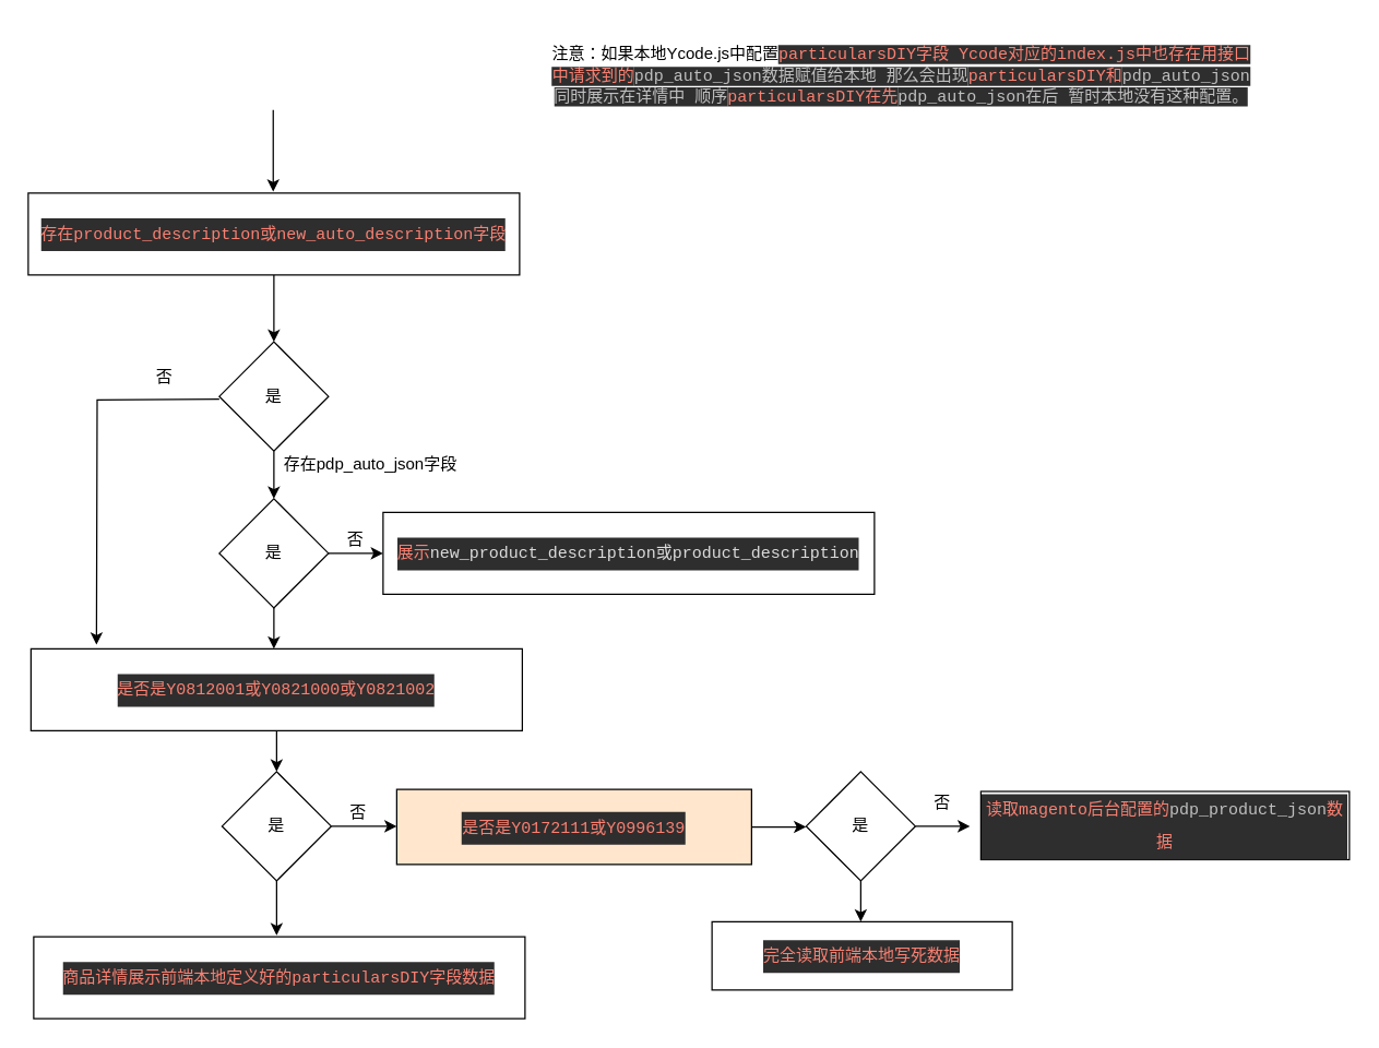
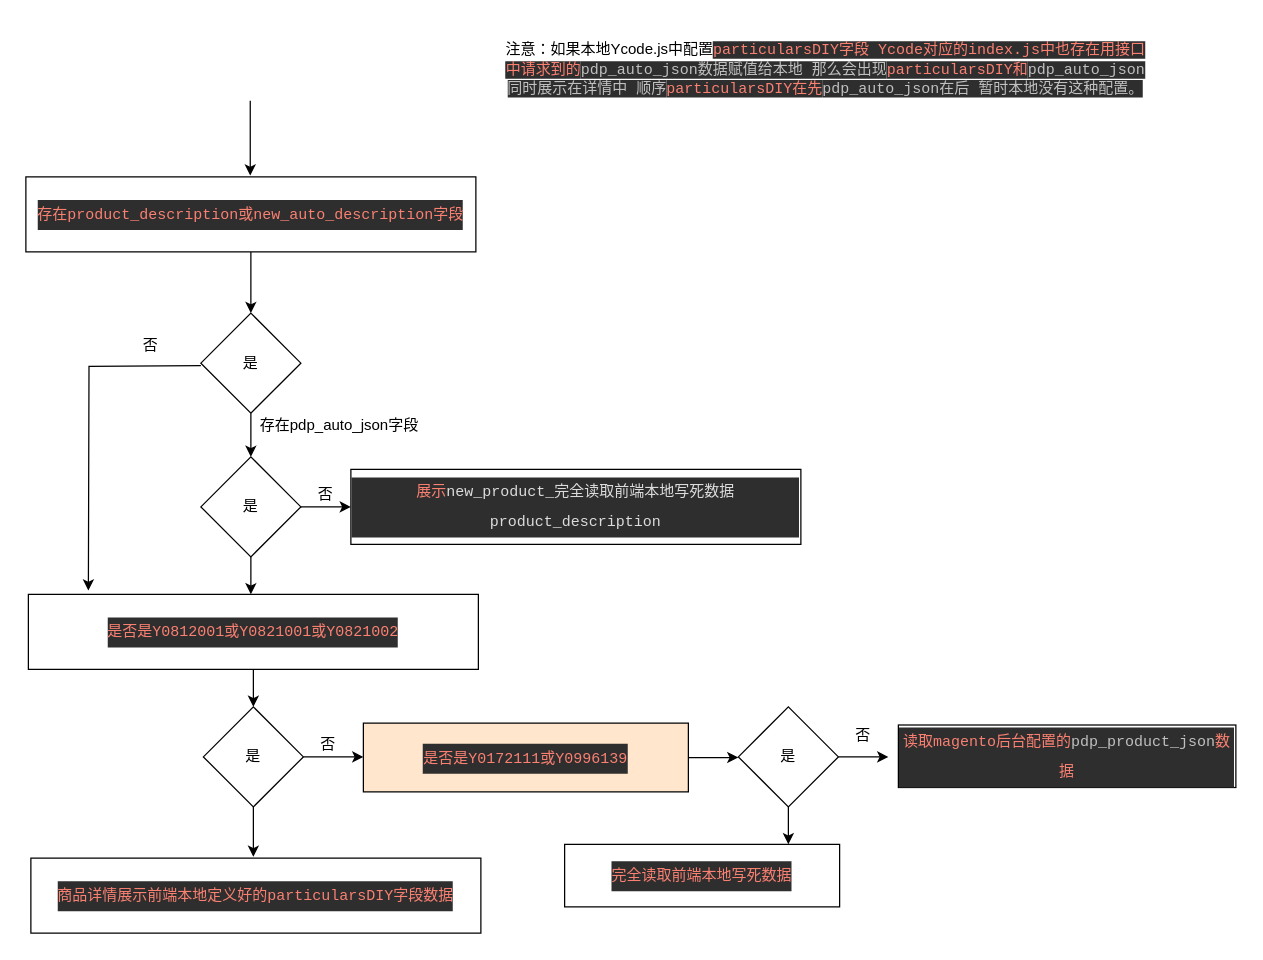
- <mxCell id="10" value="&lt;div style=&quot;color: rgb(220 , 220 , 220) ; background-color: rgb(46 , 46 , 46) ; font-family: &amp;#34;consolas&amp;#34; , &amp;#34;consolas&amp;#34; , &amp;#34;courier new&amp;#34; , monospace ; line-height: 24px&quot;&gt;&lt;span style=&quot;color: #fa8072&quot;&gt;展示&lt;/span&gt;&lt;span style=&quot;font-family: &amp;#34;consolas&amp;#34; , &amp;#34;consolas&amp;#34; , &amp;#34;courier new&amp;#34; , monospace&quot;&gt;new_product_description或&lt;/span&gt;&lt;span style=&quot;font-family: &amp;#34;consolas&amp;#34; , &amp;#34;consolas&amp;#34; , &amp;#34;courier new&amp;#34; , monospace&quot;&gt;product_description&lt;/span&gt;&lt;/div&gt;" style="rounded=0;whiteSpace=wrap;html=1;" vertex="1" parent="4"><mxGeometry x="258" y="50" width="360" height="60" as="geometry" /></mxCell>
+ <mxCell id="10" value="&lt;div style=&quot;color: rgb(220 , 220 , 220) ; background-color: rgb(46 , 46 , 46) ; font-family: &amp;#34;consolas&amp;#34; , &amp;#34;consolas&amp;#34; , &amp;#34;courier new&amp;#34; , monospace ; line-height: 24px&quot;&gt;&lt;span style=&quot;color: #fa8072&quot;&gt;展示&lt;/span&gt;&lt;span style=&quot;font-family: &amp;#34;consolas&amp;#34; , &amp;#34;consolas&amp;#34; , &amp;#34;courier new&amp;#34; , monospace&quot;&gt;new_product_完全读取前端本地写死数据&lt;/span&gt;&lt;span style=&quot;font-family: &amp;#34;consolas&amp;#34; , &amp;#34;consolas&amp;#34; , &amp;#34;courier new&amp;#34; , monospace&quot;&gt;product_description&lt;/span&gt;&lt;/div&gt;" style="rounded=0;whiteSpace=wrap;html=1;" vertex="1" parent="4"><mxGeometry x="258" y="50" width="360" height="60" as="geometry" /></mxCell>
- <mxCell id="12" value="&lt;div style=&quot;background-color: rgb(46 , 46 , 46) ; font-family: &amp;#34;consolas&amp;#34; , &amp;#34;consolas&amp;#34; , &amp;#34;courier new&amp;#34; , monospace ; line-height: 24px&quot;&gt;&lt;font color=&quot;#fa8072&quot;&gt;是否是&lt;/font&gt;&lt;span style=&quot;color: rgb(250 , 128 , 114) ; font-family: &amp;#34;consolas&amp;#34; , &amp;#34;consolas&amp;#34; , &amp;#34;courier new&amp;#34; , monospace&quot;&gt;Y0812001或&lt;/span&gt;&lt;span style=&quot;color: rgb(250 , 128 , 114) ; font-family: &amp;#34;consolas&amp;#34; , &amp;#34;consolas&amp;#34; , &amp;#34;courier new&amp;#34; , monospace&quot;&gt;Y0821000或&lt;/span&gt;&lt;span style=&quot;color: rgb(250 , 128 , 114) ; font-family: &amp;#34;consolas&amp;#34; , &amp;#34;consolas&amp;#34; , &amp;#34;courier new&amp;#34; , monospace&quot;&gt;Y0821002&lt;/span&gt;&lt;/div&gt;" style="rounded=0;whiteSpace=wrap;html=1;" vertex="1" parent="4"><mxGeometry y="150" width="360" height="60" as="geometry" /></mxCell>
+ <mxCell id="12" value="&lt;div style=&quot;background-color: rgb(46 , 46 , 46) ; font-family: &amp;#34;consolas&amp;#34; , &amp;#34;consolas&amp;#34; , &amp;#34;courier new&amp;#34; , monospace ; line-height: 24px&quot;&gt;&lt;font color=&quot;#fa8072&quot;&gt;是否是&lt;/font&gt;&lt;span style=&quot;color: rgb(250 , 128 , 114) ; font-family: &amp;#34;consolas&amp;#34; , &amp;#34;consolas&amp;#34; , &amp;#34;courier new&amp;#34; , monospace&quot;&gt;Y0812001或&lt;/span&gt;&lt;span style=&quot;color: rgb(250 , 128 , 114) ; font-family: &amp;#34;consolas&amp;#34; , &amp;#34;consolas&amp;#34; , &amp;#34;courier new&amp;#34; , monospace&quot;&gt;Y0821001或&lt;/span&gt;&lt;span style=&quot;color: rgb(250 , 128 , 114) ; font-family: &amp;#34;consolas&amp;#34; , &amp;#34;consolas&amp;#34; , &amp;#34;courier new&amp;#34; , monospace&quot;&gt;Y0821002&lt;/span&gt;&lt;/div&gt;" style="rounded=0;whiteSpace=wrap;html=1;" vertex="1" parent="4"><mxGeometry y="150" width="360" height="60" as="geometry" /></mxCell>
- <mxCell id="23" value="&lt;div style=&quot;background-color: rgb(46 , 46 , 46) ; font-family: &amp;#34;consolas&amp;#34; , &amp;#34;consolas&amp;#34; , &amp;#34;courier new&amp;#34; , monospace ; line-height: 24px&quot;&gt;&lt;font color=&quot;#fa8072&quot;&gt;完全读取前端本地写死数据&lt;/font&gt;&lt;/div&gt;" style="rounded=0;whiteSpace=wrap;html=1;" vertex="1" parent="4"><mxGeometry x="499" y="350" width="220" height="50" as="geometry" /></mxCell>
+ <mxCell id="23" value="&lt;div style=&quot;background-color: rgb(46 , 46 , 46) ; font-family: &amp;#34;consolas&amp;#34; , &amp;#34;consolas&amp;#34; , &amp;#34;courier new&amp;#34; , monospace ; line-height: 24px&quot;&gt;&lt;font color=&quot;#fa8072&quot;&gt;完全读取前端本地写死数据&lt;/font&gt;&lt;/div&gt;" style="rounded=0;whiteSpace=wrap;html=1;" vertex="1" parent="4"><mxGeometry x="429" y="350" width="220" height="50" as="geometry" /></mxCell>
